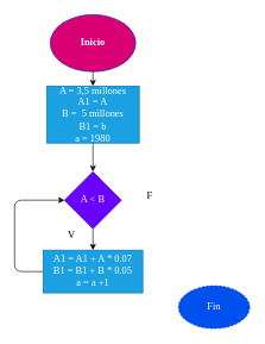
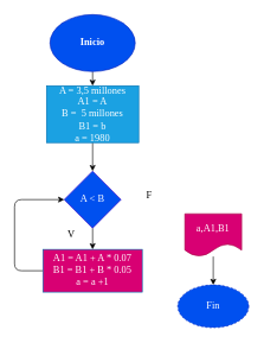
- <mxCell id="3" value="Inicio" style="ellipse;whiteSpace=wrap;html=1;fontFamily=Comic Sans MS;fontSize=14;fontStyle=1;fillColor=#d80073;fontColor=#ffffff;strokeColor=#001DBC;" parent="1" vertex="1"><mxGeometry x="70" y="20" width="120" height="80" as="geometry" /></mxCell>
+ <mxCell id="3" value="Inicio" style="ellipse;whiteSpace=wrap;html=1;fontFamily=Comic Sans MS;fontSize=14;fontStyle=1;fillColor=#0050ef;fontColor=#ffffff;strokeColor=#001DBC;" parent="1" vertex="1"><mxGeometry x="70" y="20" width="120" height="80" as="geometry" /></mxCell>
- <mxCell id="7" value="A &amp;lt; B" style="rhombus;whiteSpace=wrap;html=1;fontFamily=Comic Sans MS;fontSize=14;fillColor=#6a00ff;fontColor=#ffffff;strokeColor=#3700CC;" parent="1" vertex="1"><mxGeometry x="90" y="240" width="80" height="80" as="geometry" /></mxCell>
+ <mxCell id="7" value="A &amp;lt; B" style="rhombus;whiteSpace=wrap;html=1;fontFamily=Comic Sans MS;fontSize=14;fillColor=#0050ef;fontColor=#ffffff;strokeColor=#3700CC;" parent="1" vertex="1"><mxGeometry x="90" y="240" width="80" height="80" as="geometry" /></mxCell>
+ <mxCell id="11" value="a,A1,B1" style="shape=document;whiteSpace=wrap;html=1;boundedLbl=1;fontFamily=Comic Sans MS;fontSize=14;fillColor=#d80073;fontColor=#ffffff;strokeColor=#A50040;" parent="1" vertex="1"><mxGeometry x="260" y="300" width="80" height="60" as="geometry" /></mxCell>
- <mxCell id="9" value="A1 = A1 + A * 0.07&lt;br&gt;B1 = B1 + B * 0.05&lt;br&gt;a = a +1" style="rounded=0;whiteSpace=wrap;html=1;fontFamily=Comic Sans MS;fontSize=14;fillColor=#1ba1e2;fontColor=#ffffff;strokeColor=#006EAF;" parent="1" vertex="1"><mxGeometry x="60" y="350" width="140" height="60" as="geometry" /></mxCell>
+ <mxCell id="9" value="A1 = A1 + A * 0.07&lt;br&gt;B1 = B1 + B * 0.05&lt;br&gt;a = a +1" style="rounded=0;whiteSpace=wrap;html=1;fontFamily=Comic Sans MS;fontSize=14;fillColor=#d80073;fontColor=#ffffff;strokeColor=#006EAF;" parent="1" vertex="1"><mxGeometry x="60" y="350" width="140" height="60" as="geometry" /></mxCell>
+ <mxCell id="10" value="" style="edgeStyle=none;html=1;fontFamily=Comic Sans MS;fontSize=14;" parent="1" source="11" target="12" edge="1"><mxGeometry relative="1" as="geometry" /></mxCell>
